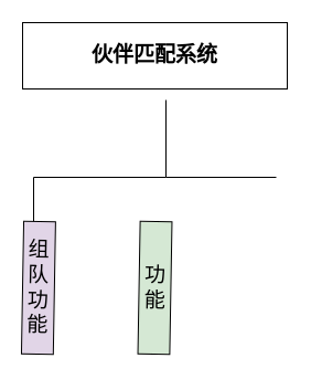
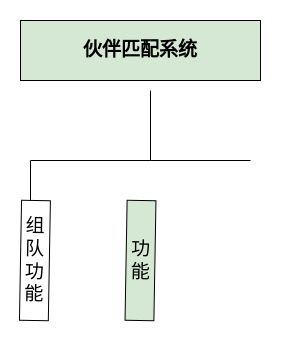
- <mxCell id="2" value="伙伴匹配系统" style="rounded=0;whiteSpace=wrap;html=1;fontStyle=1;fontSize=19;" vertex="1" parent="1"><mxGeometry x="20" y="20" width="240" height="60" as="geometry" /></mxCell>
+ <mxCell id="2" value="伙伴匹配系统" style="rounded=0;whiteSpace=wrap;html=1;fontStyle=1;fontSize=19;fillColor=#d5e8d4;" vertex="1" parent="1"><mxGeometry x="20" y="20" width="240" height="60" as="geometry" /></mxCell>
- <mxCell id="7" value="组队功能" style="rounded=0;whiteSpace=wrap;html=1;fontSize=19;rotation=1;verticalAlign=middle;align=center;fillColor=#e1d5e7;" vertex="1" parent="1"><mxGeometry x="20" y="200.01" width="28.86" height="120" as="geometry" /></mxCell>
+ <mxCell id="7" value="组队功能" style="rounded=0;whiteSpace=wrap;html=1;fontSize=19;rotation=1;verticalAlign=middle;align=center;" vertex="1" parent="1"><mxGeometry x="20" y="200.01" width="28.86" height="120" as="geometry" /></mxCell>
